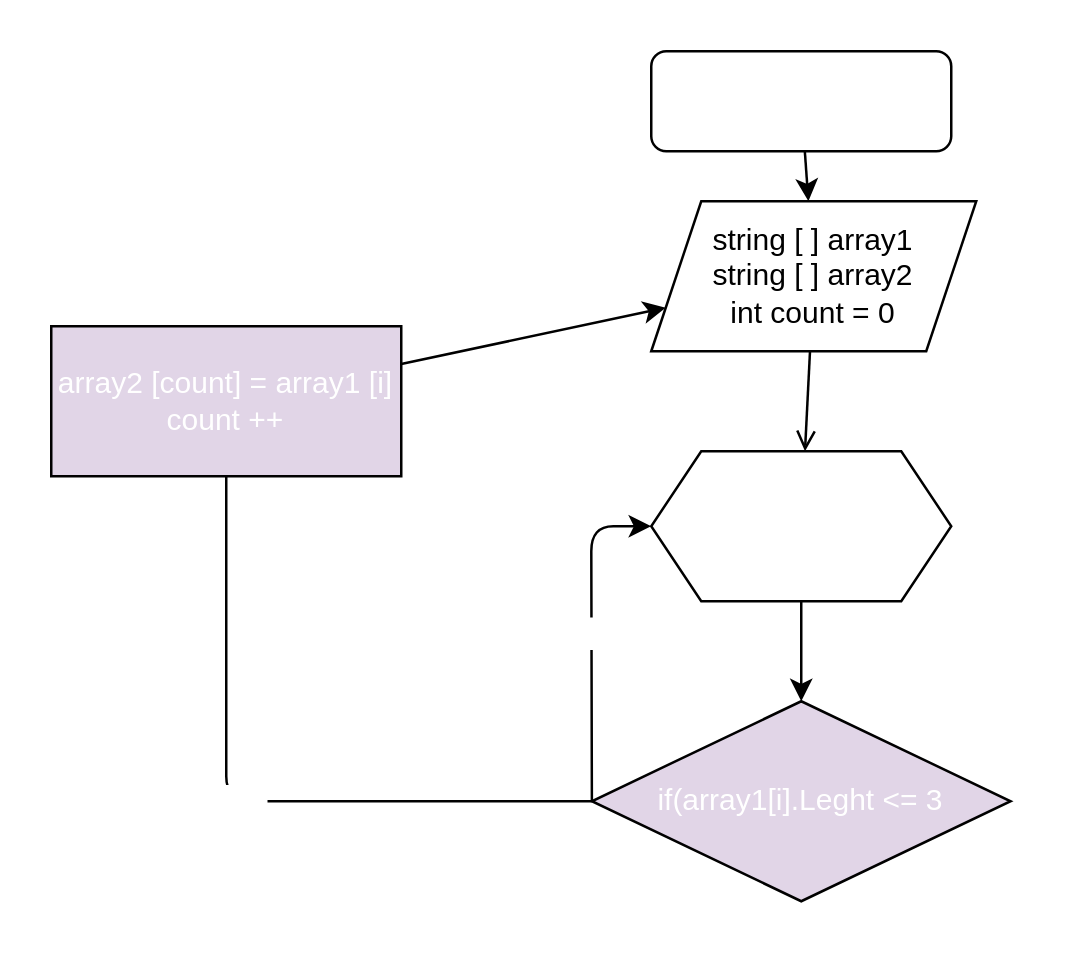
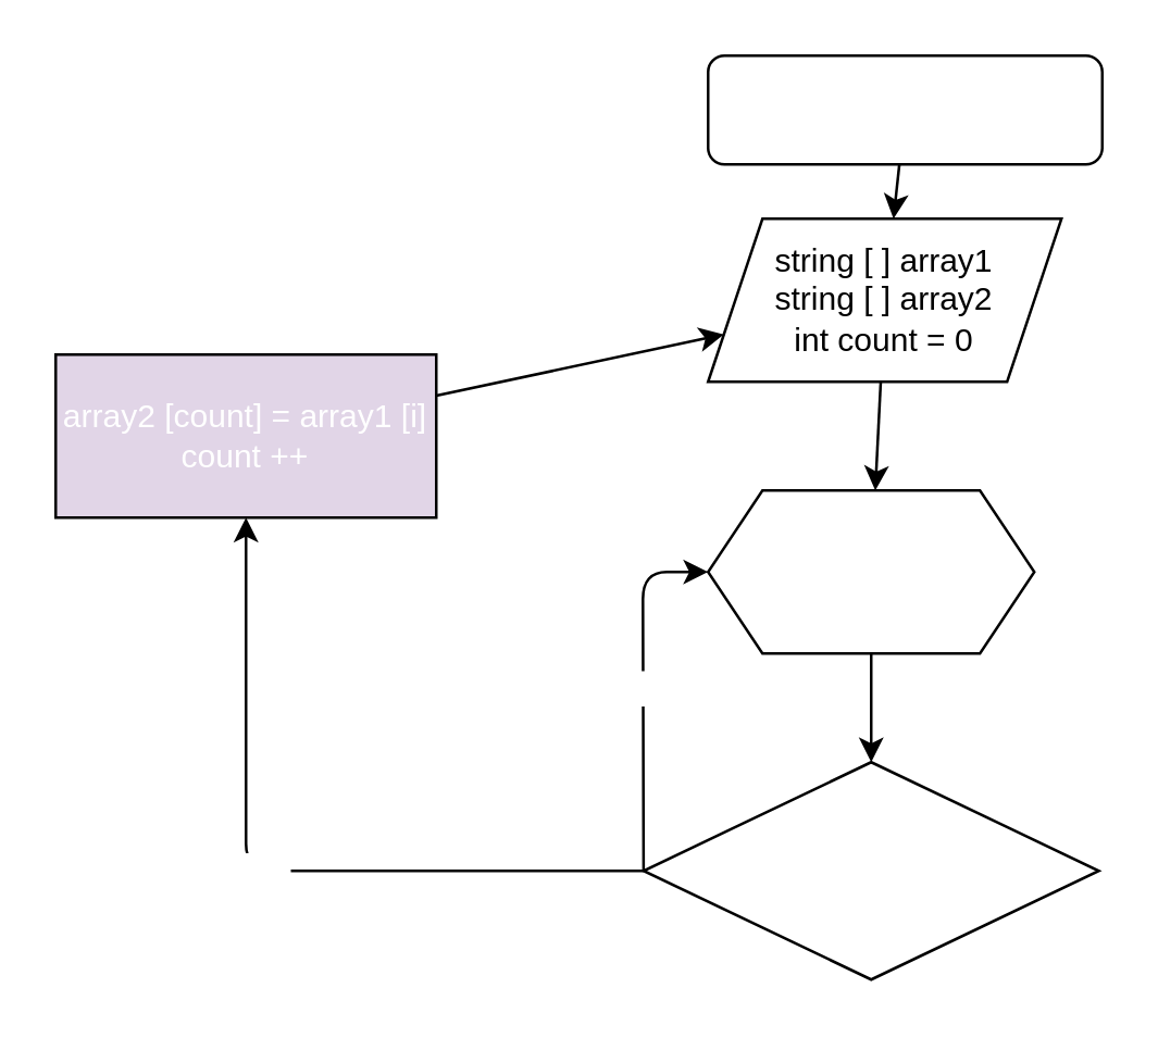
- <mxCell id="3" value="&lt;font color=&quot;#ffffff&quot;&gt;VerificationMethod&lt;/font&gt;" style="rounded=1;whiteSpace=wrap;html=1;" vertex="1" parent="1"><mxGeometry x="260" y="20" width="120" height="40" as="geometry" /></mxCell>
+ <mxCell id="3" value="&lt;font color=&quot;#ffffff&quot;&gt;VerificationMethod&lt;/font&gt;" style="rounded=1;whiteSpace=wrap;html=1;" vertex="1" parent="1"><mxGeometry x="260" y="20" width="145" height="40" as="geometry" /></mxCell>
- <mxCell id="4" value="" style="edgeStyle=none;html=1;fontColor=#FFFFFF;endArrow=open;" edge="1" parent="1" source="5" target="7"><mxGeometry relative="1" as="geometry" /></mxCell>
+ <mxCell id="4" value="" style="edgeStyle=none;html=1;fontColor=#FFFFFF;" edge="1" parent="1" source="5" target="7"><mxGeometry relative="1" as="geometry" /></mxCell>
- <mxCell id="9" value="Yes" style="edgeStyle=none;html=1;entryX=0.5;entryY=1;entryDx=0;entryDy=0;fontColor=#FFFFFF;endArrow=none;" edge="1" parent="1" source="10" target="12"><mxGeometry relative="1" as="geometry"><Array as="points"><mxPoint x="90" y="320" /></Array></mxGeometry></mxCell>
+ <mxCell id="9" value="Yes" style="edgeStyle=none;html=1;entryX=0.5;entryY=1;entryDx=0;entryDy=0;fontColor=#FFFFFF;" edge="1" parent="1" source="10" target="12"><mxGeometry relative="1" as="geometry"><Array as="points"><mxPoint x="90" y="320" /></Array></mxGeometry></mxCell>
- <mxCell id="10" value="if(array1[i].Leght &amp;lt;= 3" style="rhombus;whiteSpace=wrap;html=1;fontColor=#FFFFFF;fillColor=#e1d5e7;" vertex="1" parent="1"><mxGeometry x="236.25" y="280" width="167.5" height="80" as="geometry" /></mxCell>
+ <mxCell id="10" value="if(array1[i].Leght &amp;lt;= 3" style="rhombus;whiteSpace=wrap;html=1;fontColor=#FFFFFF;" vertex="1" parent="1"><mxGeometry x="236.25" y="280" width="167.5" height="80" as="geometry" /></mxCell>
